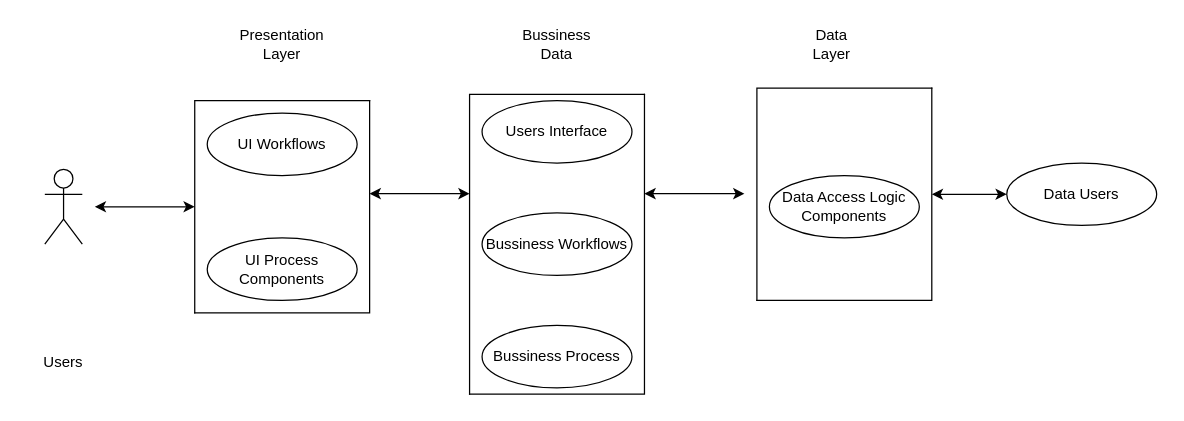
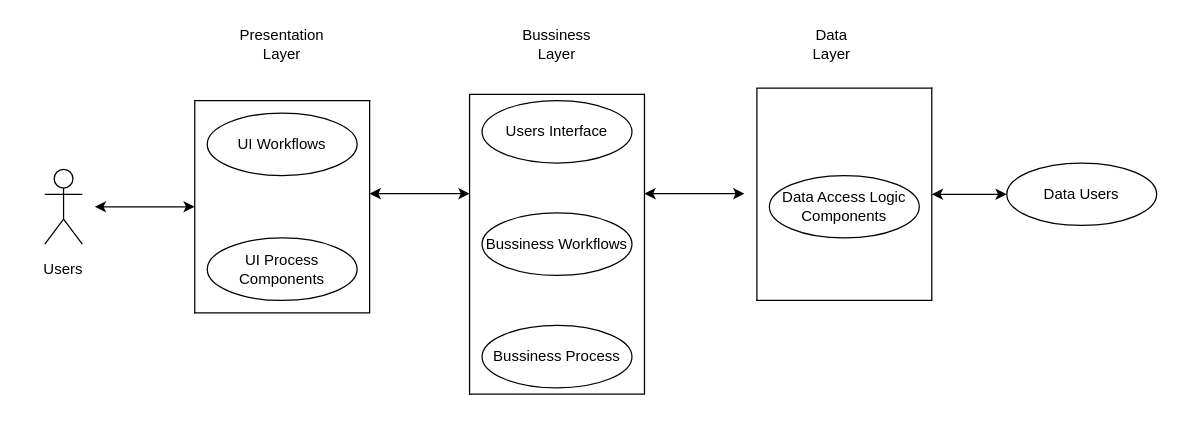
- <mxCell id="16" value="Bussiness Data" style="text;html=1;strokeColor=none;fillColor=none;align=center;verticalAlign=middle;whiteSpace=wrap;rounded=0;" parent="1" vertex="1"><mxGeometry x="415" y="20" width="60" height="30" as="geometry" /></mxCell>
+ <mxCell id="16" value="Bussiness Layer" style="text;html=1;strokeColor=none;fillColor=none;align=center;verticalAlign=middle;whiteSpace=wrap;rounded=0;" parent="1" vertex="1"><mxGeometry x="415" y="20" width="60" height="30" as="geometry" /></mxCell>
- <mxCell id="14" value="Users" style="text;html=1;strokeColor=none;fillColor=none;align=center;verticalAlign=middle;whiteSpace=wrap;rounded=0;" parent="1" vertex="1"><mxGeometry x="20" y="275" width="60" height="30" as="geometry" /></mxCell>
+ <mxCell id="14" value="Users" style="text;html=1;strokeColor=none;fillColor=none;align=center;verticalAlign=middle;whiteSpace=wrap;rounded=0;" parent="1" vertex="1"><mxGeometry x="20" y="200" width="60" height="30" as="geometry" /></mxCell>
